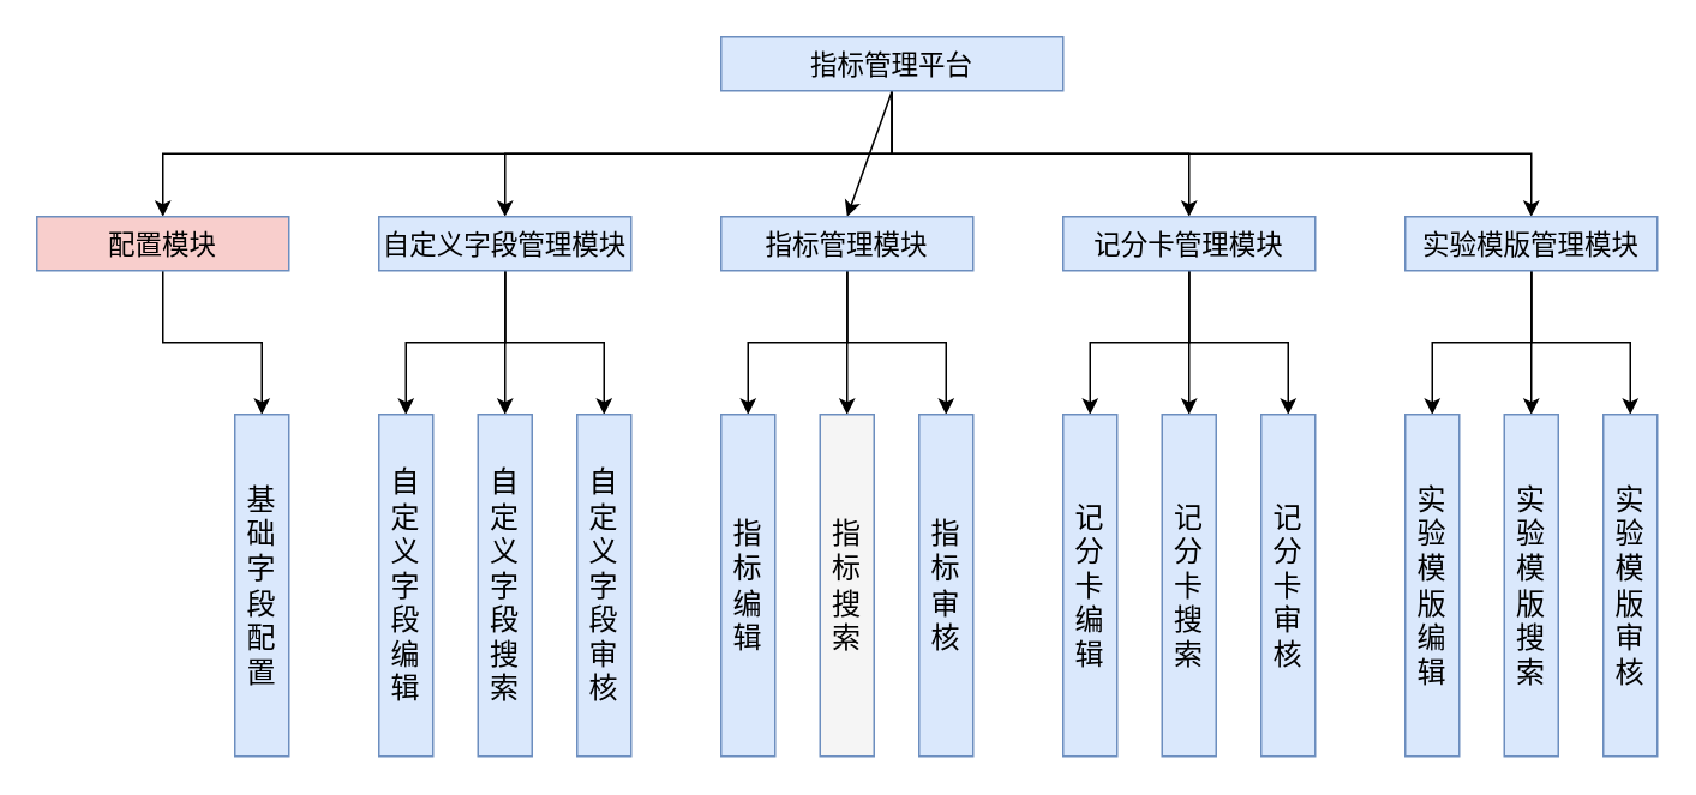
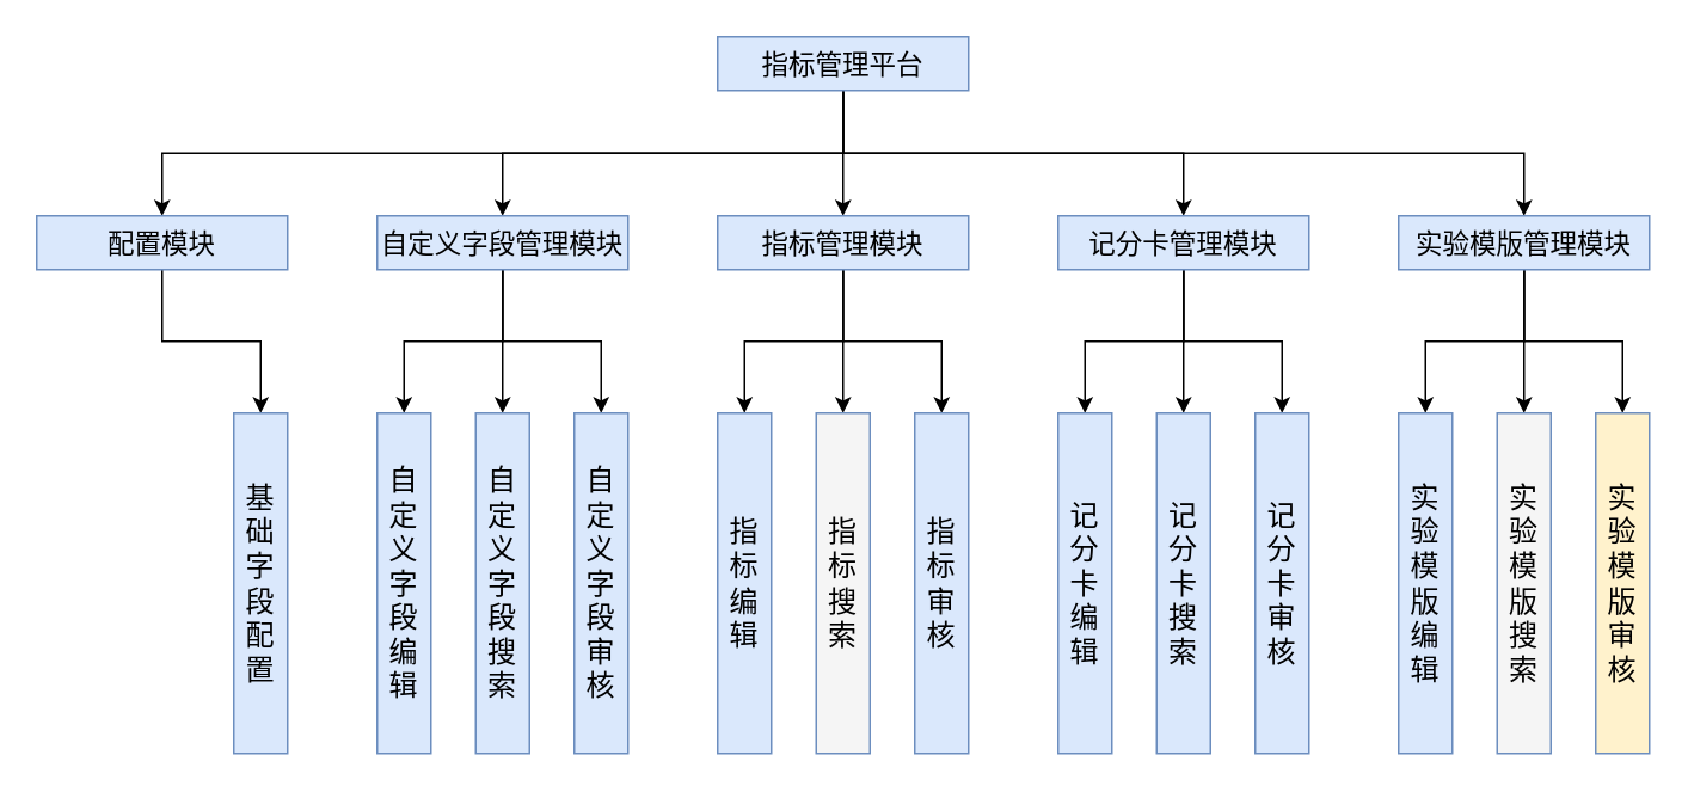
- <mxCell id="7" value="&lt;font style=&quot;font-size: 15px;&quot;&gt;指标管理平台&lt;/font&gt;" style="rounded=0;whiteSpace=wrap;html=1;fillColor=#dae8fc;strokeColor=#6c8ebf;" vertex="1" parent="1"><mxGeometry x="400" y="20" width="190" height="30" as="geometry" /></mxCell>
+ <mxCell id="7" value="&lt;font style=&quot;font-size: 15px;&quot;&gt;指标管理平台&lt;/font&gt;" style="rounded=0;whiteSpace=wrap;html=1;fillColor=#dae8fc;strokeColor=#6c8ebf;" vertex="1" parent="1"><mxGeometry x="400" y="20" width="140" height="30" as="geometry" /></mxCell>
- <mxCell id="25" value="&lt;font style=&quot;font-size: 15px;&quot;&gt;配置模块&lt;/font&gt;" style="rounded=0;whiteSpace=wrap;html=1;fillColor=#f8cecc;strokeColor=#6c8ebf;" vertex="1" parent="1"><mxGeometry x="20" y="120" width="140" height="30" as="geometry" /></mxCell>
+ <mxCell id="25" value="&lt;font style=&quot;font-size: 15px;&quot;&gt;配置模块&lt;/font&gt;" style="rounded=0;whiteSpace=wrap;html=1;fillColor=#dae8fc;strokeColor=#6c8ebf;" vertex="1" parent="1"><mxGeometry x="20" y="120" width="140" height="30" as="geometry" /></mxCell>
- <mxCell id="38" value="&lt;font size=&quot;3&quot;&gt;实验模版搜索&lt;/font&gt;" style="rounded=0;whiteSpace=wrap;html=1;fillColor=#dae8fc;strokeColor=#6c8ebf;" vertex="1" parent="1"><mxGeometry x="835" y="230" width="30" height="190" as="geometry" /></mxCell>
+ <mxCell id="38" value="&lt;font size=&quot;3&quot;&gt;实验模版搜索&lt;/font&gt;" style="rounded=0;whiteSpace=wrap;html=1;fillColor=#f5f5f5;strokeColor=#6c8ebf;" vertex="1" parent="1"><mxGeometry x="835" y="230" width="30" height="190" as="geometry" /></mxCell>
- <mxCell id="37" value="&lt;font size=&quot;3&quot;&gt;实验模版审核&lt;/font&gt;" style="rounded=0;whiteSpace=wrap;html=1;fillColor=#dae8fc;strokeColor=#6c8ebf;" vertex="1" parent="1"><mxGeometry x="890" y="230" width="30" height="190" as="geometry" /></mxCell>
+ <mxCell id="37" value="&lt;font size=&quot;3&quot;&gt;实验模版审核&lt;/font&gt;" style="rounded=0;whiteSpace=wrap;html=1;fillColor=#fff2cc;strokeColor=#6c8ebf;" vertex="1" parent="1"><mxGeometry x="890" y="230" width="30" height="190" as="geometry" /></mxCell>
